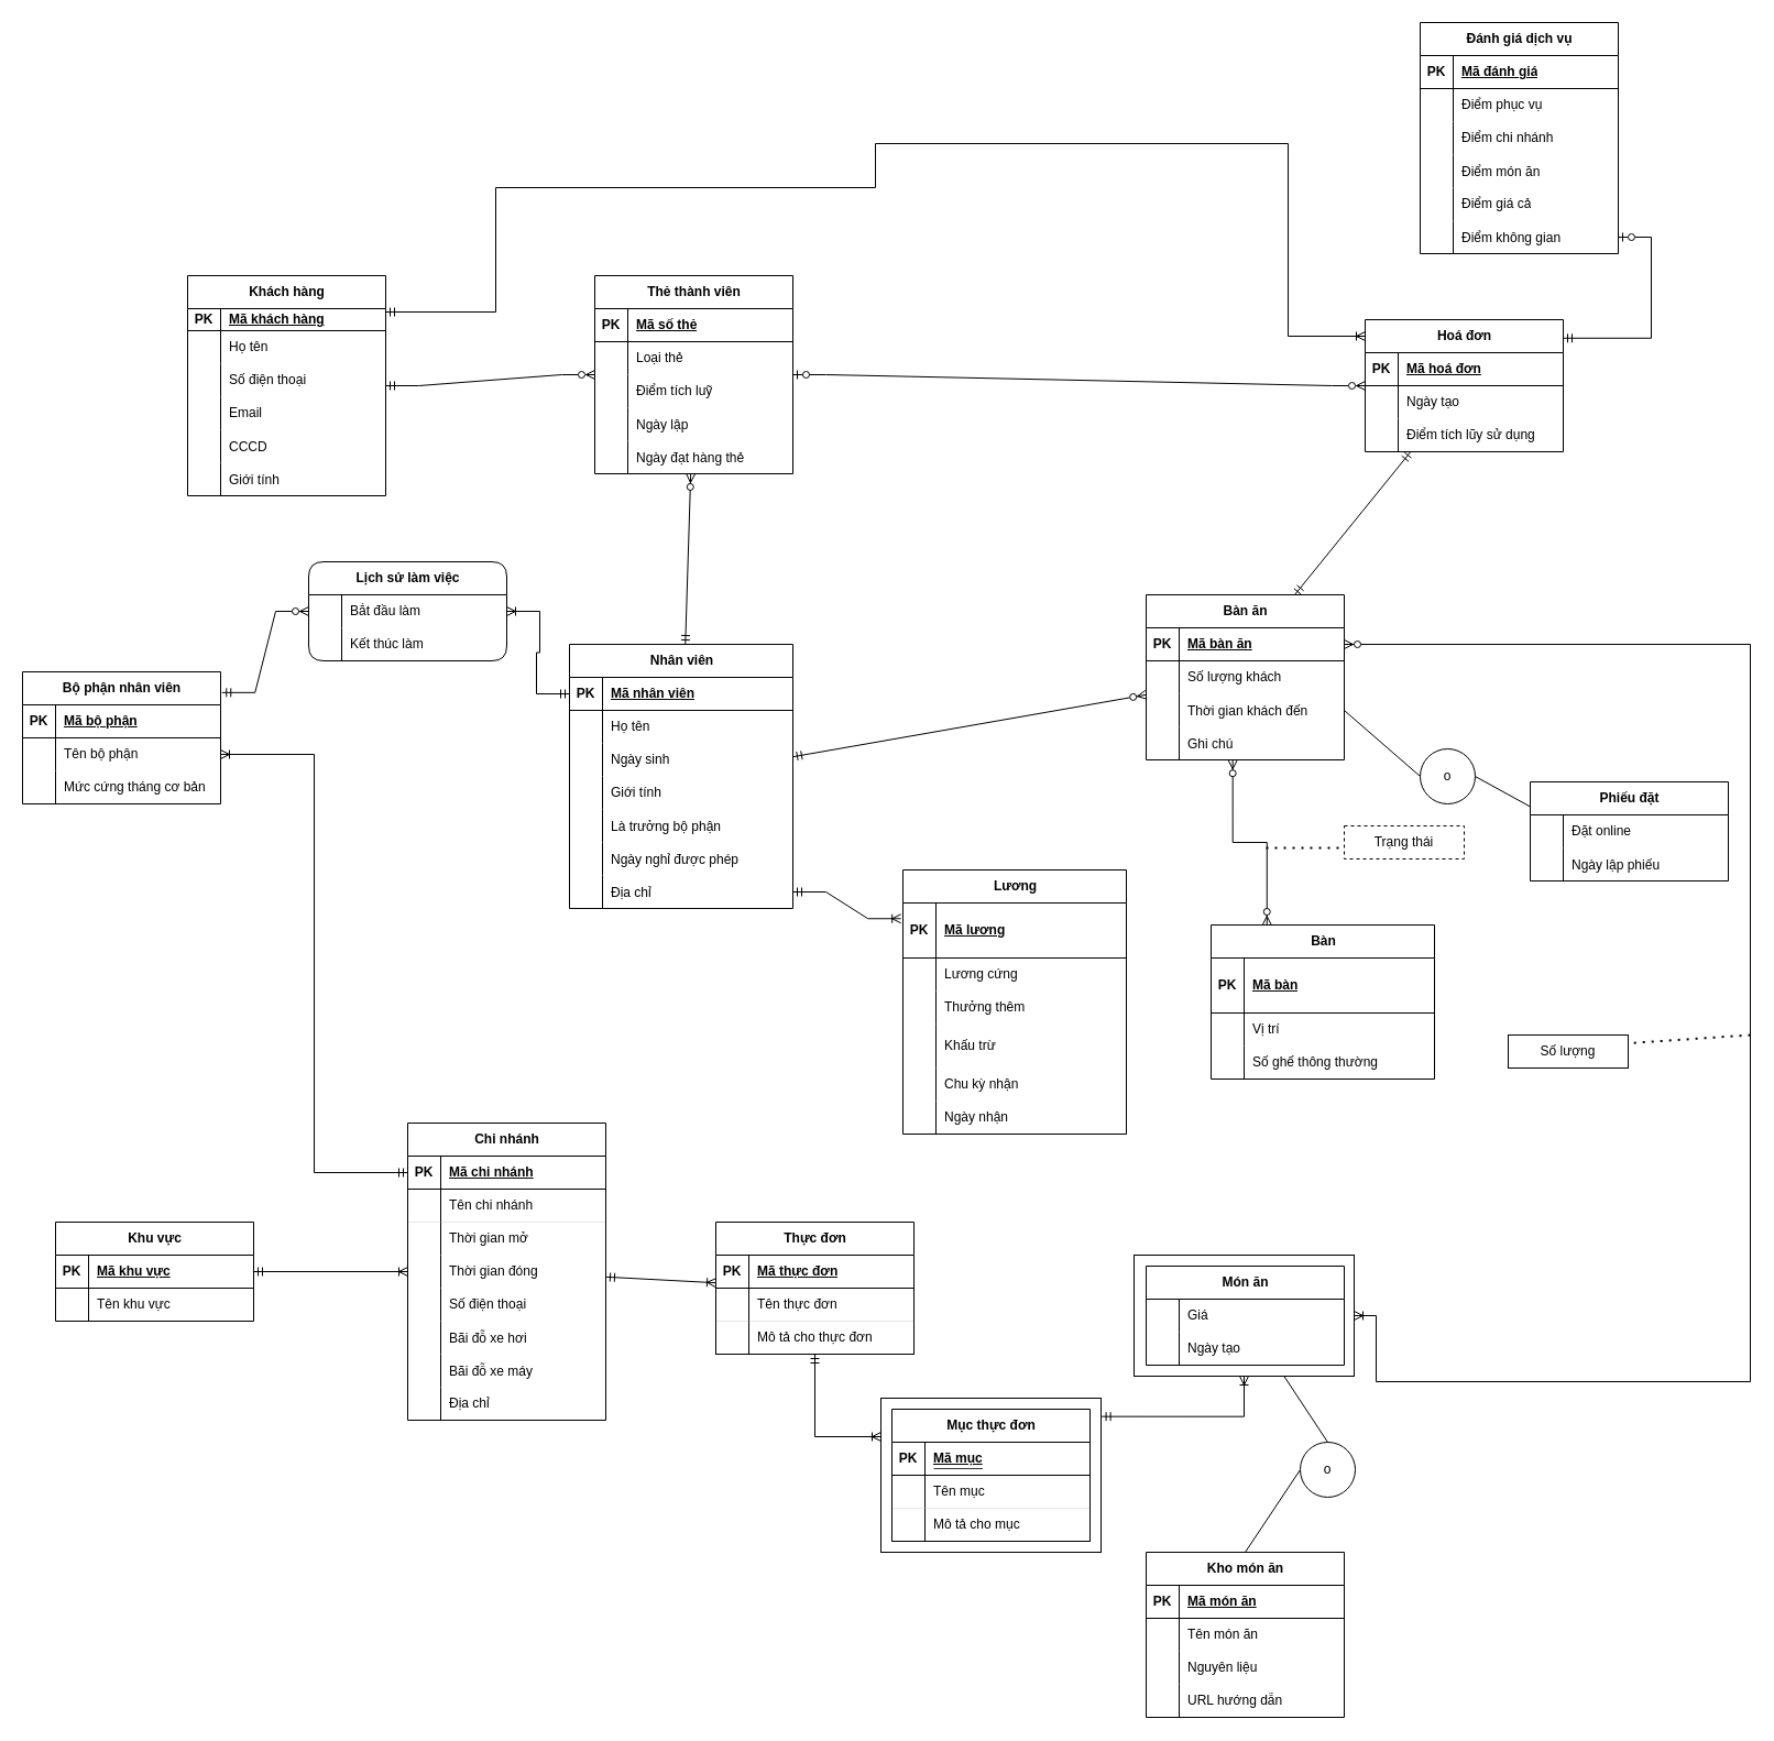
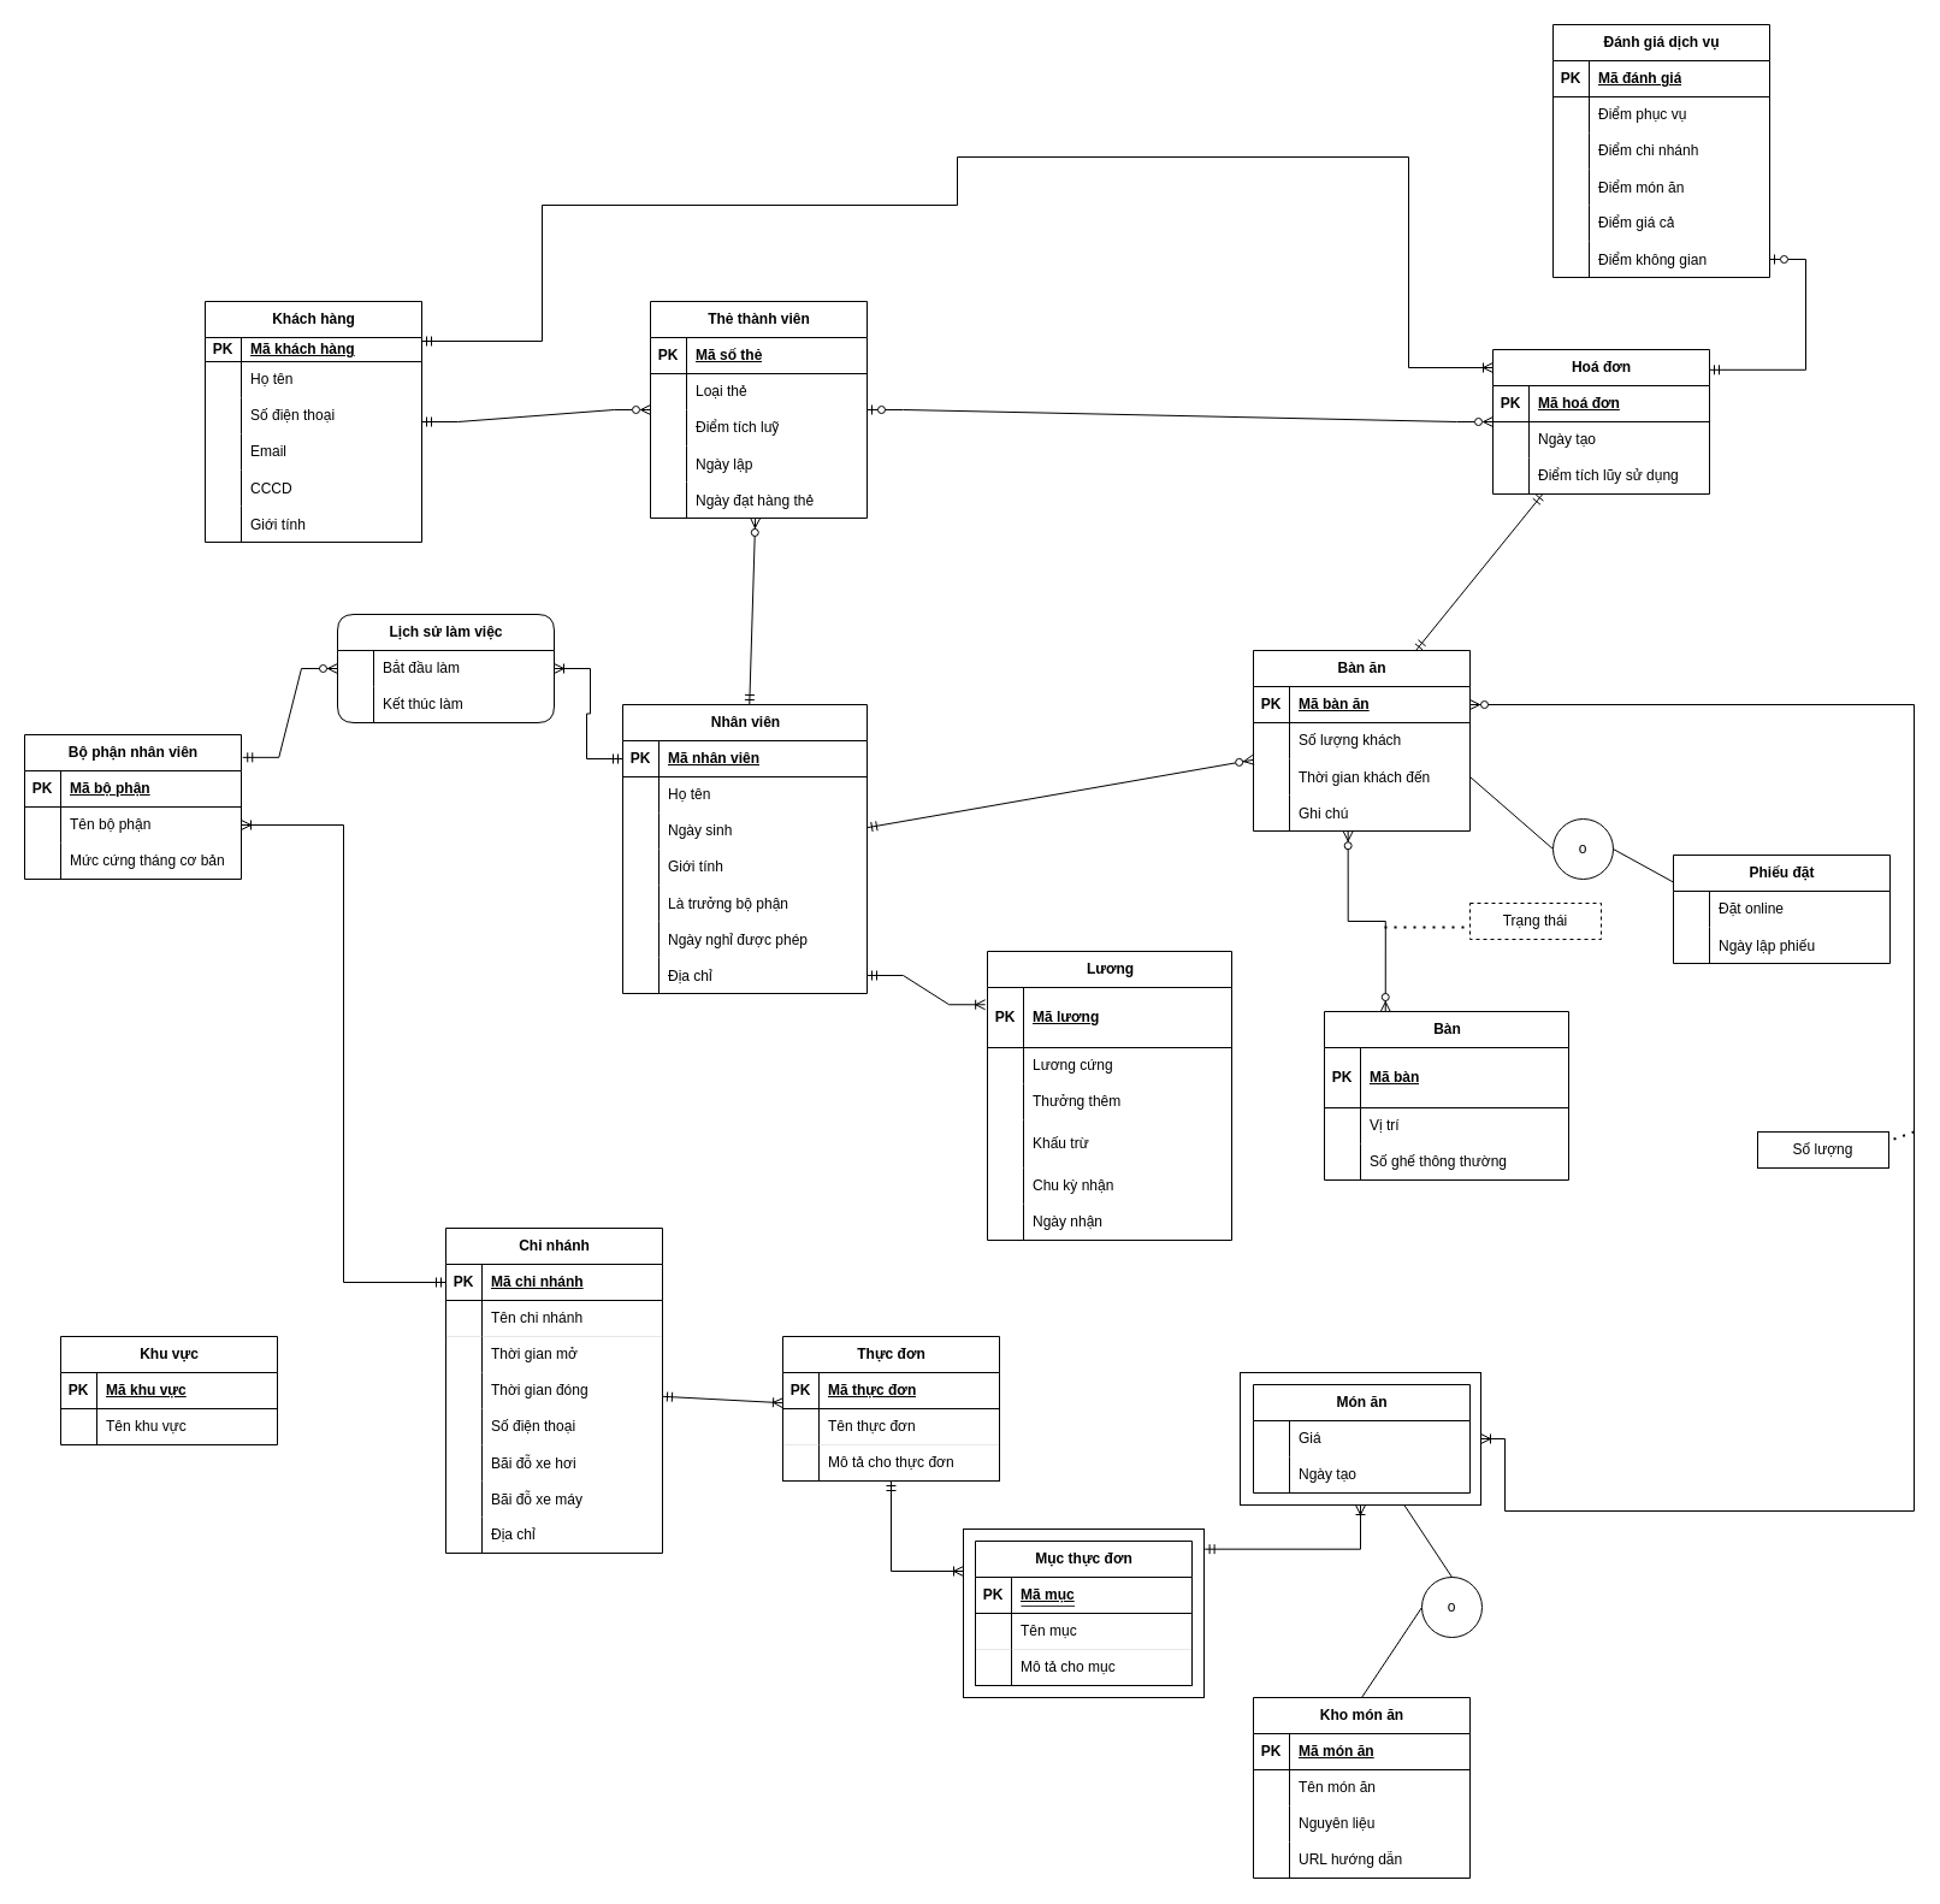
- <mxCell id="230" value="Số lượng" style="rounded=0;whiteSpace=wrap;html=1;" parent="228" vertex="1"><mxGeometry y="355" width="109" height="30" as="geometry" /></mxCell>
+ <mxCell id="230" value="Số lượng" style="rounded=0;whiteSpace=wrap;html=1;" parent="228" vertex="1"><mxGeometry x="90" y="355" width="109" height="30" as="geometry" /></mxCell>
- <mxCell id="124" value="" style="fontSize=12;html=1;endArrow=ERoneToMany;startArrow=ERmandOne;rounded=0;" parent="1" source="2" target="9" edge="1"><mxGeometry width="100" height="100" relative="1" as="geometry"><mxPoint x="190" y="1320" as="sourcePoint" /><mxPoint x="290" y="1220" as="targetPoint" /></mxGeometry></mxCell>
